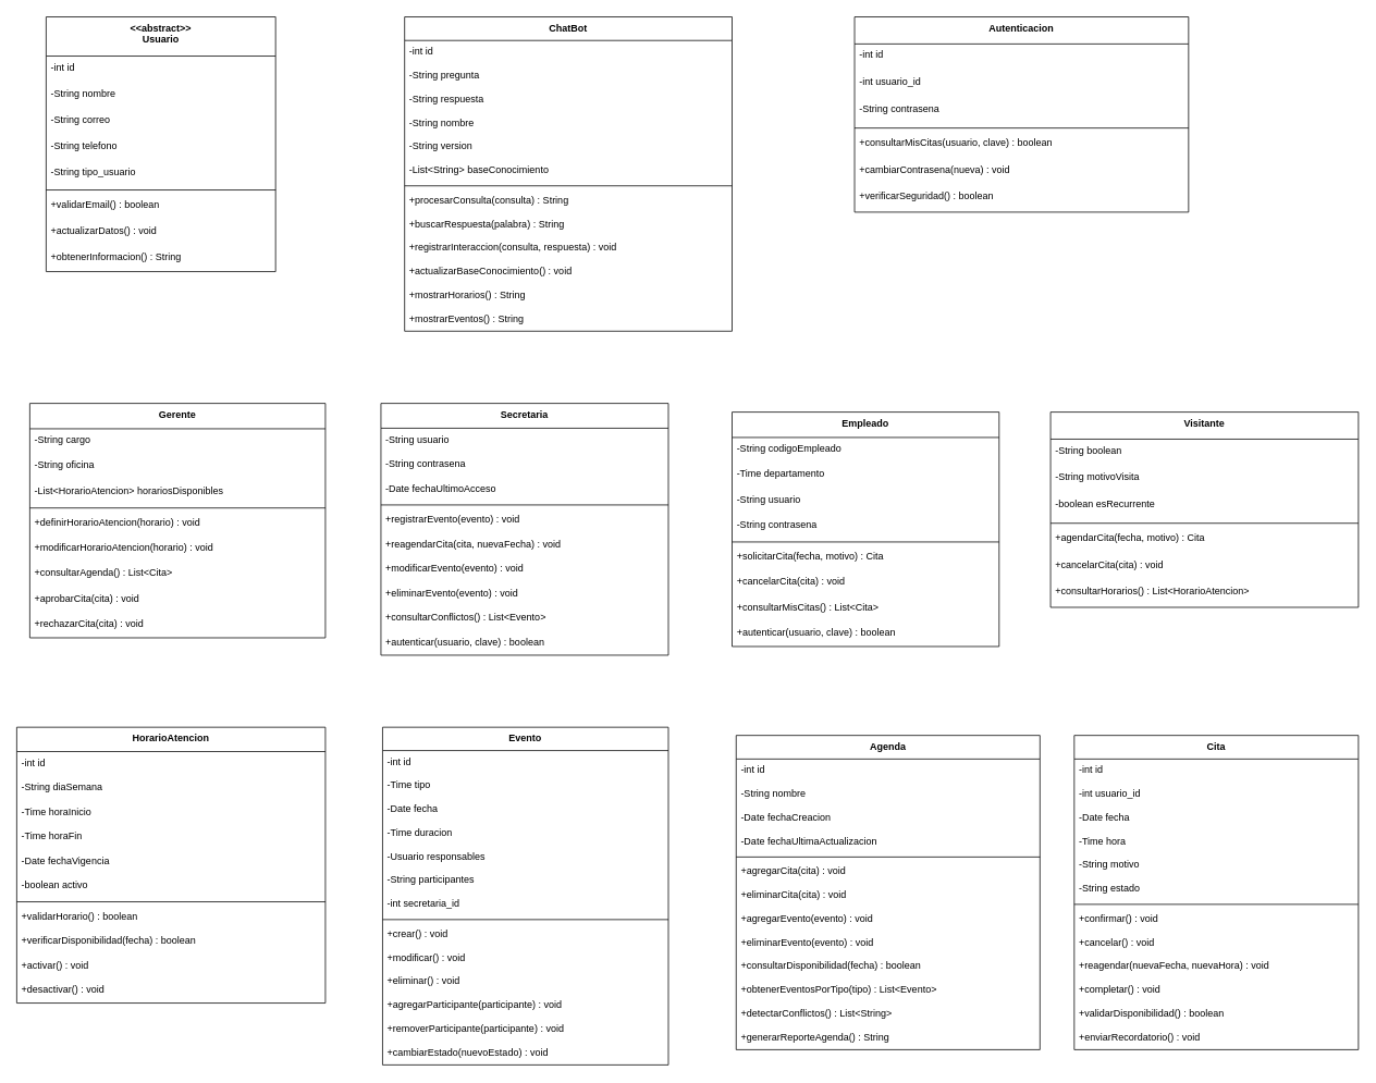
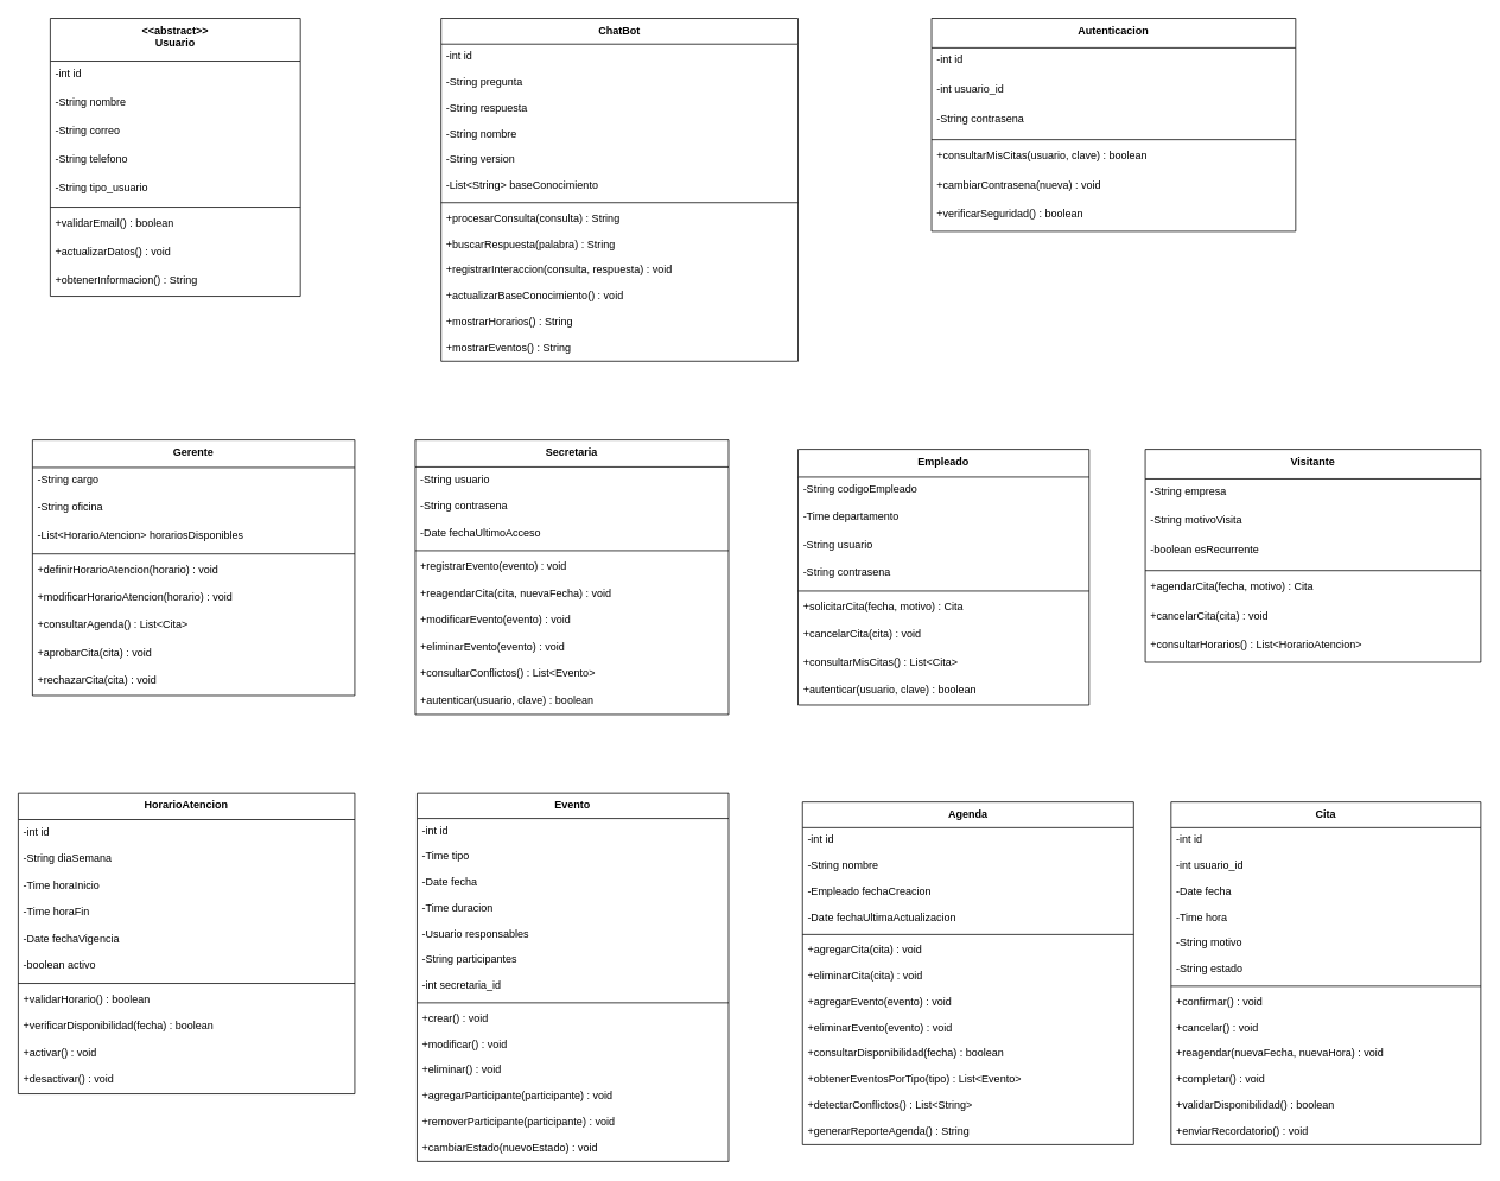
- <mxCell id="44" value="-String boolean" style="text;strokeColor=none;fillColor=none;align=left;verticalAlign=top;spacingLeft=4;spacingRight=4;overflow=hidden;rotatable=0;points=[[0,0.5],[1,0.5]];portConstraint=eastwest;" vertex="1" parent="43"><mxGeometry y="33.129" width="377" height="33" as="geometry" /></mxCell>
+ <mxCell id="44" value="-String empresa" style="text;strokeColor=none;fillColor=none;align=left;verticalAlign=top;spacingLeft=4;spacingRight=4;overflow=hidden;rotatable=0;points=[[0,0.5],[1,0.5]];portConstraint=eastwest;" vertex="1" parent="43"><mxGeometry y="33.129" width="377" height="33" as="geometry" /></mxCell>
- <mxCell id="91" value="-Date fechaCreacion" style="text;strokeColor=none;fillColor=none;align=left;verticalAlign=top;spacingLeft=4;spacingRight=4;overflow=hidden;rotatable=0;points=[[0,0.5],[1,0.5]];portConstraint=eastwest;" vertex="1" parent="88"><mxGeometry y="86.909" width="372" height="29" as="geometry" /></mxCell>
+ <mxCell id="91" value="-Empleado fechaCreacion" style="text;strokeColor=none;fillColor=none;align=left;verticalAlign=top;spacingLeft=4;spacingRight=4;overflow=hidden;rotatable=0;points=[[0,0.5],[1,0.5]];portConstraint=eastwest;" vertex="1" parent="88"><mxGeometry y="86.909" width="372" height="29" as="geometry" /></mxCell>
